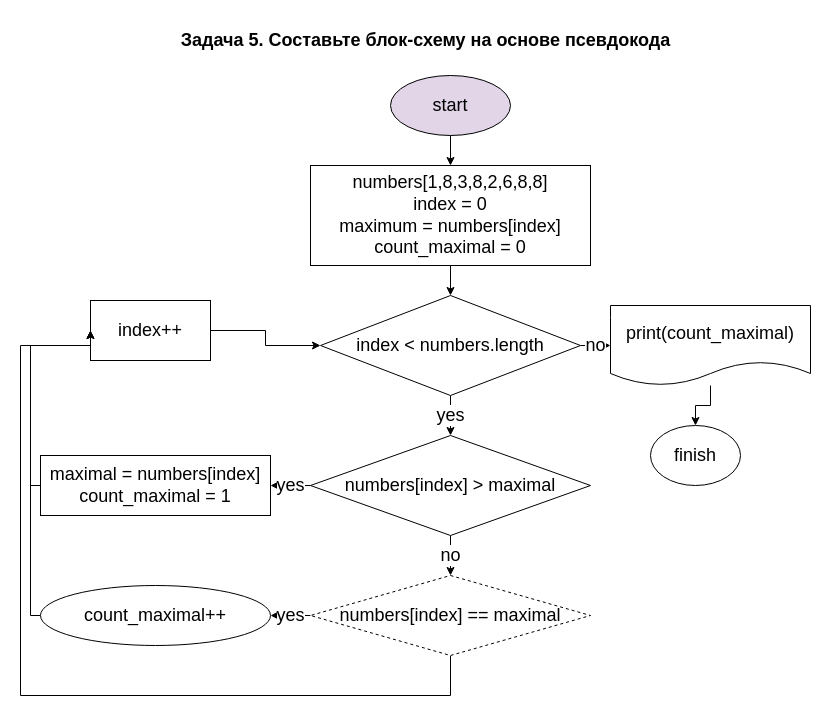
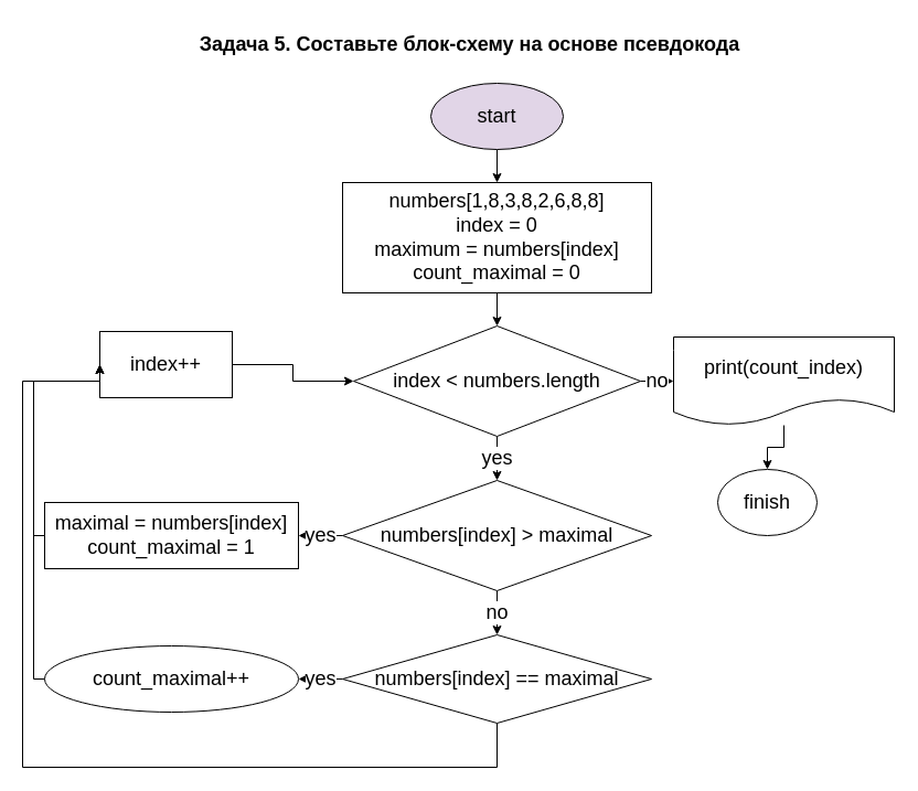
- <mxCell id="11" value="print(count_maximal)" style="shape=document;whiteSpace=wrap;html=1;boundedLbl=1;fontSize=18;" vertex="1" parent="1"><mxGeometry x="610" y="305" width="200" height="80" as="geometry" /></mxCell>
+ <mxCell id="11" value="print(count_index)" style="shape=document;whiteSpace=wrap;html=1;boundedLbl=1;fontSize=18;" vertex="1" parent="1"><mxGeometry x="610" y="305" width="200" height="80" as="geometry" /></mxCell>
- <mxCell id="18" value="numbers[index] == maximal" style="rhombus;whiteSpace=wrap;html=1;fontSize=18;dashed=1;" vertex="1" parent="1"><mxGeometry x="310" y="575" width="280" height="80" as="geometry" /></mxCell>
+ <mxCell id="18" value="numbers[index] == maximal" style="rhombus;whiteSpace=wrap;html=1;fontSize=18;" vertex="1" parent="1"><mxGeometry x="310" y="575" width="280" height="80" as="geometry" /></mxCell>
